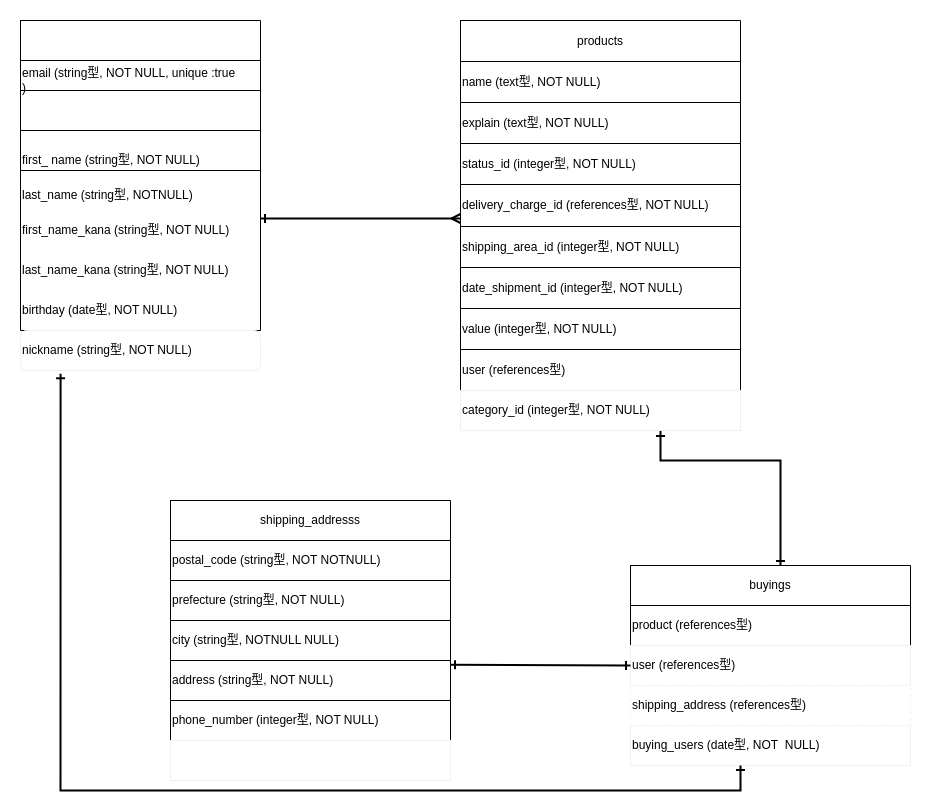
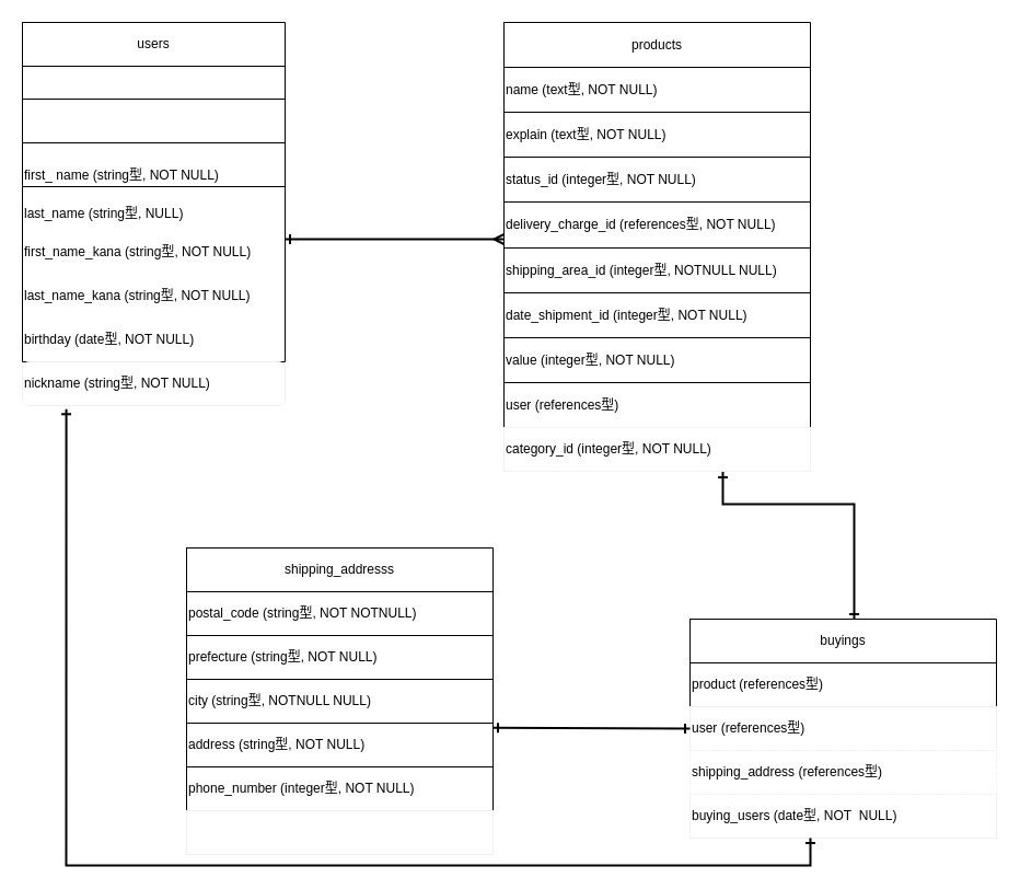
+ <mxCell id="4" value="users" style="shape=partialRectangle;html=1;whiteSpace=wrap;connectable=0;overflow=hidden;fillColor=none;top=0;left=0;bottom=0;right=0;align=center;" vertex="1" parent="3"><mxGeometry width="240" height="40" as="geometry" /></mxCell>
- <mxCell id="6" value="email (string型, NOT NULL, unique :true&lt;br&gt;)" style="shape=partialRectangle;html=1;whiteSpace=wrap;connectable=0;overflow=hidden;fillColor=none;top=0;left=0;bottom=0;right=0;align=left;" vertex="1" parent="5"><mxGeometry width="240" height="40" as="geometry" /></mxCell>
- <mxCell id="11" value="last_name (string型, NOTNULL)" style="shape=partialRectangle;html=1;whiteSpace=wrap;connectable=0;overflow=hidden;fillColor=none;top=0;left=0;bottom=0;right=0;align=left;" vertex="1" parent="10"><mxGeometry width="240" height="30" as="geometry" /></mxCell>
+ <mxCell id="11" value="last_name (string型, NULL)" style="shape=partialRectangle;html=1;whiteSpace=wrap;connectable=0;overflow=hidden;fillColor=none;top=0;left=0;bottom=0;right=0;align=left;" vertex="1" parent="10"><mxGeometry width="240" height="30" as="geometry" /></mxCell>
- <mxCell id="30" value="shipping_area_id (integer型, NOT NULL)" style="shape=partialRectangle;html=1;whiteSpace=wrap;connectable=0;overflow=hidden;fillColor=none;top=0;left=0;bottom=0;right=0;align=left;" vertex="1" parent="29"><mxGeometry width="280" height="41" as="geometry" /></mxCell>
+ <mxCell id="30" value="shipping_area_id (integer型, NOTNULL NULL)" style="shape=partialRectangle;html=1;whiteSpace=wrap;connectable=0;overflow=hidden;fillColor=none;top=0;left=0;bottom=0;right=0;align=left;" vertex="1" parent="29"><mxGeometry width="280" height="41" as="geometry" /></mxCell>
